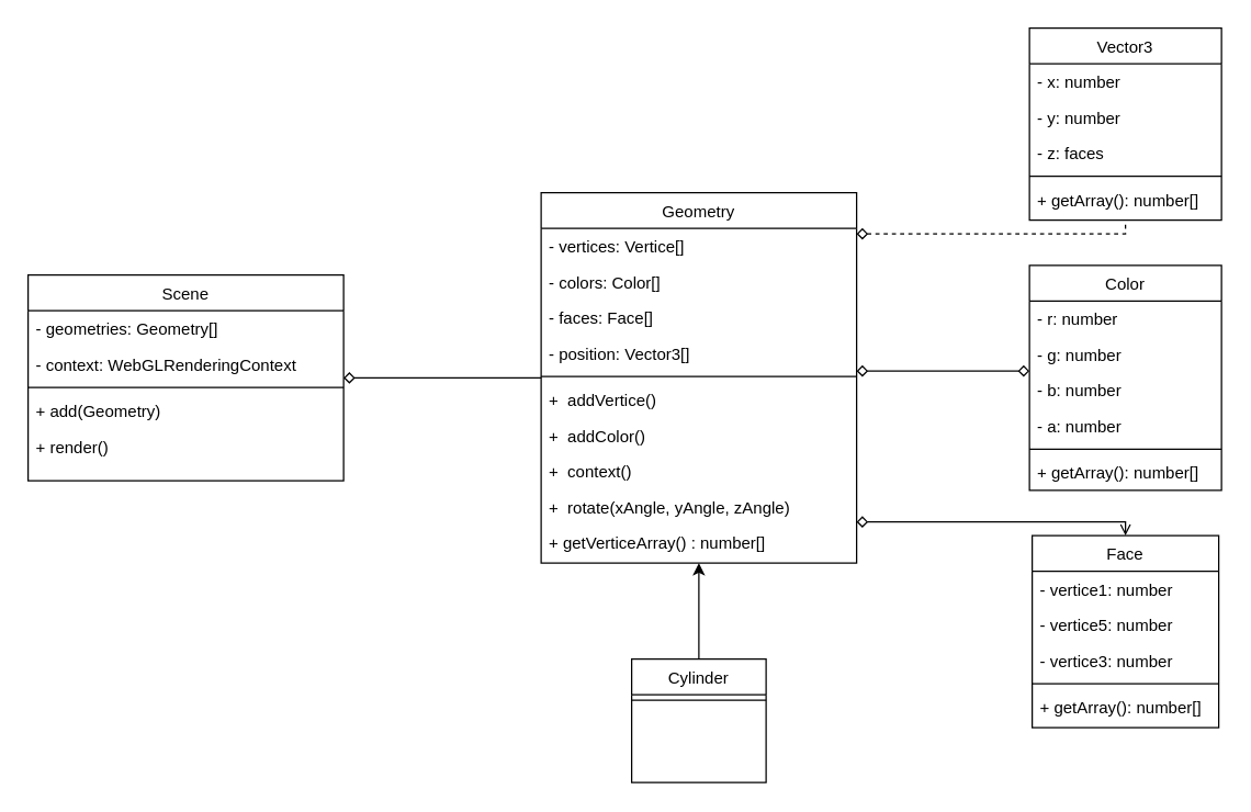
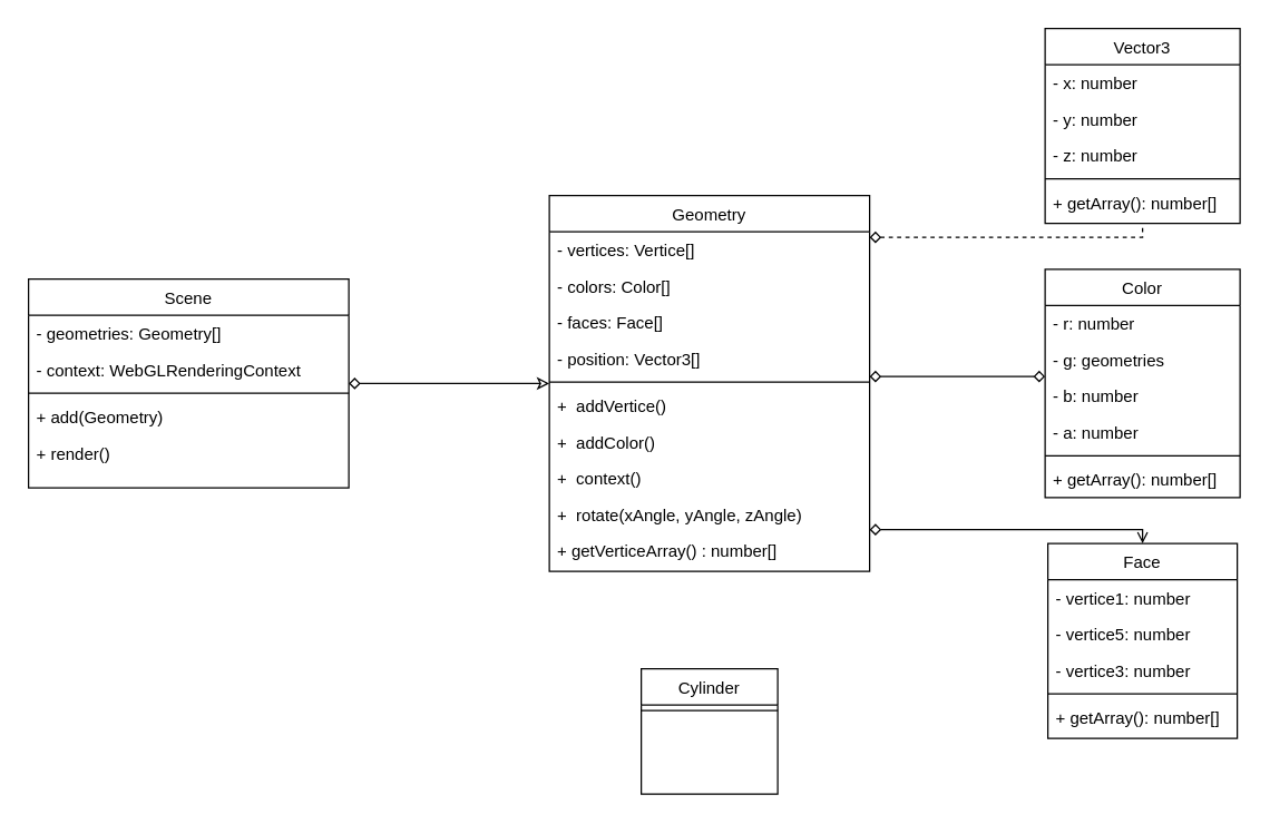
- <mxCell id="26" value="- z: faces" style="text;align=left;verticalAlign=top;spacingLeft=4;spacingRight=4;overflow=hidden;rotatable=0;points=[[0,0.5],[1,0.5]];portConstraint=eastwest;rounded=0;shadow=0;html=0;" parent="23" vertex="1"><mxGeometry y="78" width="140" height="26" as="geometry" /></mxCell>
+ <mxCell id="26" value="- z: number" style="text;align=left;verticalAlign=top;spacingLeft=4;spacingRight=4;overflow=hidden;rotatable=0;points=[[0,0.5],[1,0.5]];portConstraint=eastwest;rounded=0;shadow=0;html=0;" parent="23" vertex="1"><mxGeometry y="78" width="140" height="26" as="geometry" /></mxCell>
- <mxCell id="31" value="- g: number" style="text;align=left;verticalAlign=top;spacingLeft=4;spacingRight=4;overflow=hidden;rotatable=0;points=[[0,0.5],[1,0.5]];portConstraint=eastwest;rounded=0;shadow=0;html=0;" parent="29" vertex="1"><mxGeometry y="52" width="140" height="26" as="geometry" /></mxCell>
+ <mxCell id="31" value="- g: geometries" style="text;align=left;verticalAlign=top;spacingLeft=4;spacingRight=4;overflow=hidden;rotatable=0;points=[[0,0.5],[1,0.5]];portConstraint=eastwest;rounded=0;shadow=0;html=0;" parent="29" vertex="1"><mxGeometry y="52" width="140" height="26" as="geometry" /></mxCell>
- <mxCell id="2" style="edgeStyle=orthogonalEdgeStyle;rounded=0;orthogonalLoop=1;jettySize=auto;html=1;endArrow=none;endFill=0;startArrow=diamond;startFill=0;" parent="1" source="3" target="12" edge="1"><mxGeometry relative="1" as="geometry" /></mxCell>
+ <mxCell id="2" style="edgeStyle=orthogonalEdgeStyle;rounded=0;orthogonalLoop=1;jettySize=auto;html=1;endArrow=classic;endFill=0;startArrow=diamond;startFill=0;" parent="1" source="3" target="12" edge="1"><mxGeometry relative="1" as="geometry" /></mxCell>
- <mxCell id="42" style="edgeStyle=orthogonalEdgeStyle;rounded=0;orthogonalLoop=1;jettySize=auto;html=1;endArrow=classic;endFill=1;" edge="1" parent="1" source="43" target="12"><mxGeometry relative="1" as="geometry" /></mxCell>
